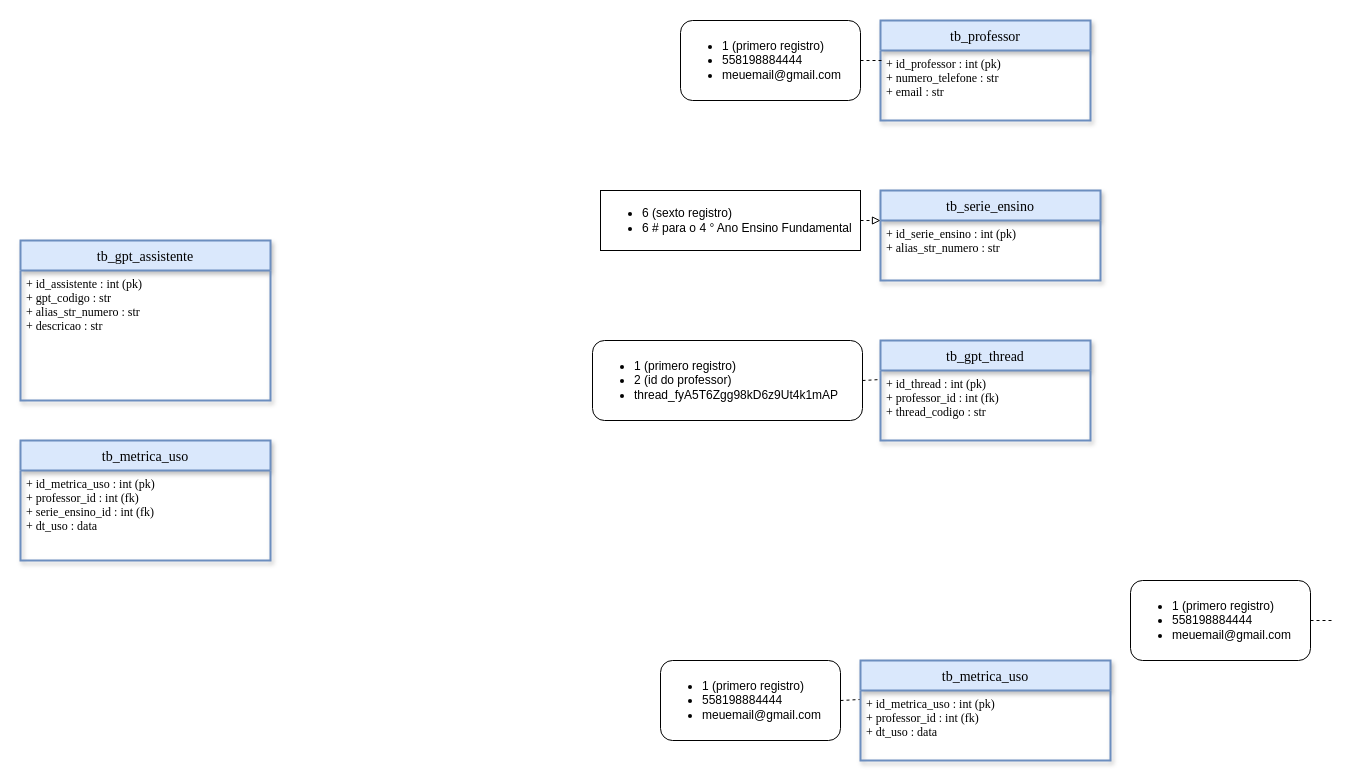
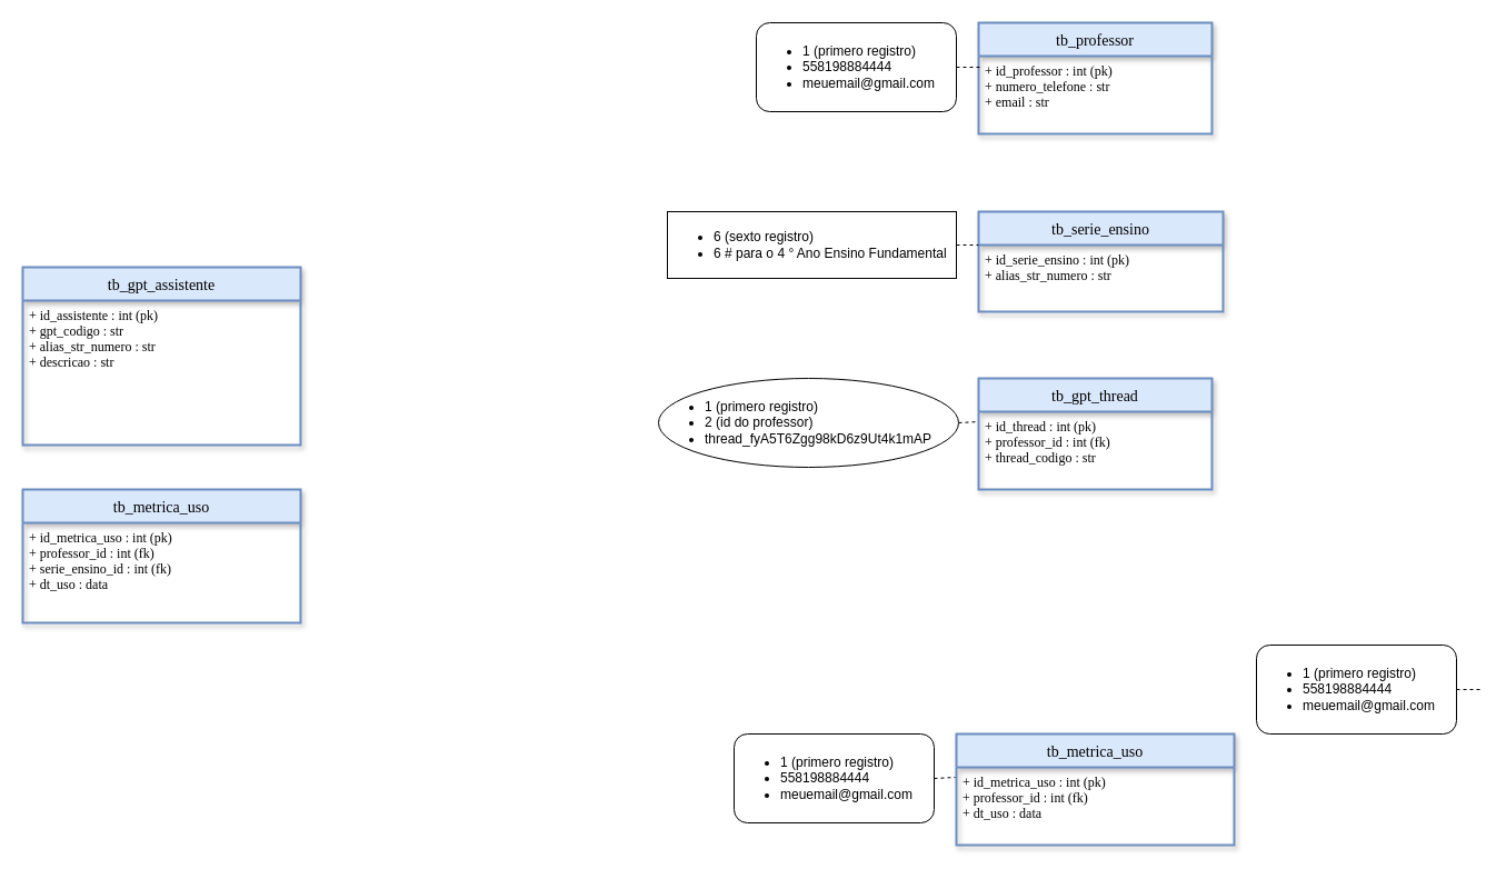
- <mxCell id="11" style="edgeStyle=none;html=1;exitX=1;exitY=0.5;exitDx=0;exitDy=0;entryX=0;entryY=0;entryDx=0;entryDy=0;endArrow=block;endFill=0;dashed=1;" parent="8" source="12" target="10" edge="1"><mxGeometry relative="1" as="geometry" /></mxCell>
+ <mxCell id="11" style="edgeStyle=none;html=1;exitX=1;exitY=0.5;exitDx=0;exitDy=0;entryX=0;entryY=0;entryDx=0;entryDy=0;endArrow=none;endFill=0;dashed=1;" parent="8" source="12" target="10" edge="1"><mxGeometry relative="1" as="geometry" /></mxCell>
- <mxCell id="23" value="&lt;ul&gt;&lt;li&gt;1 (primero registro)&lt;/li&gt;&lt;li&gt;2 (id do professor)&lt;/li&gt;&lt;li&gt;thread_fyA5T6Zgg98kD6z9Ut4k1mAP&lt;/li&gt;&lt;/ul&gt;" style="rounded=1;whiteSpace=wrap;html=1;align=left;" parent="20" vertex="1"><mxGeometry width="270" height="80" as="geometry" /></mxCell>
+ <mxCell id="23" value="&lt;ul&gt;&lt;li&gt;1 (primero registro)&lt;/li&gt;&lt;li&gt;2 (id do professor)&lt;/li&gt;&lt;li&gt;thread_fyA5T6Zgg98kD6z9Ut4k1mAP&lt;/li&gt;&lt;/ul&gt;" style="ellipse;whiteSpace=wrap;html=1;align=left;" parent="20" vertex="1"><mxGeometry width="270" height="80" as="geometry" /></mxCell>
